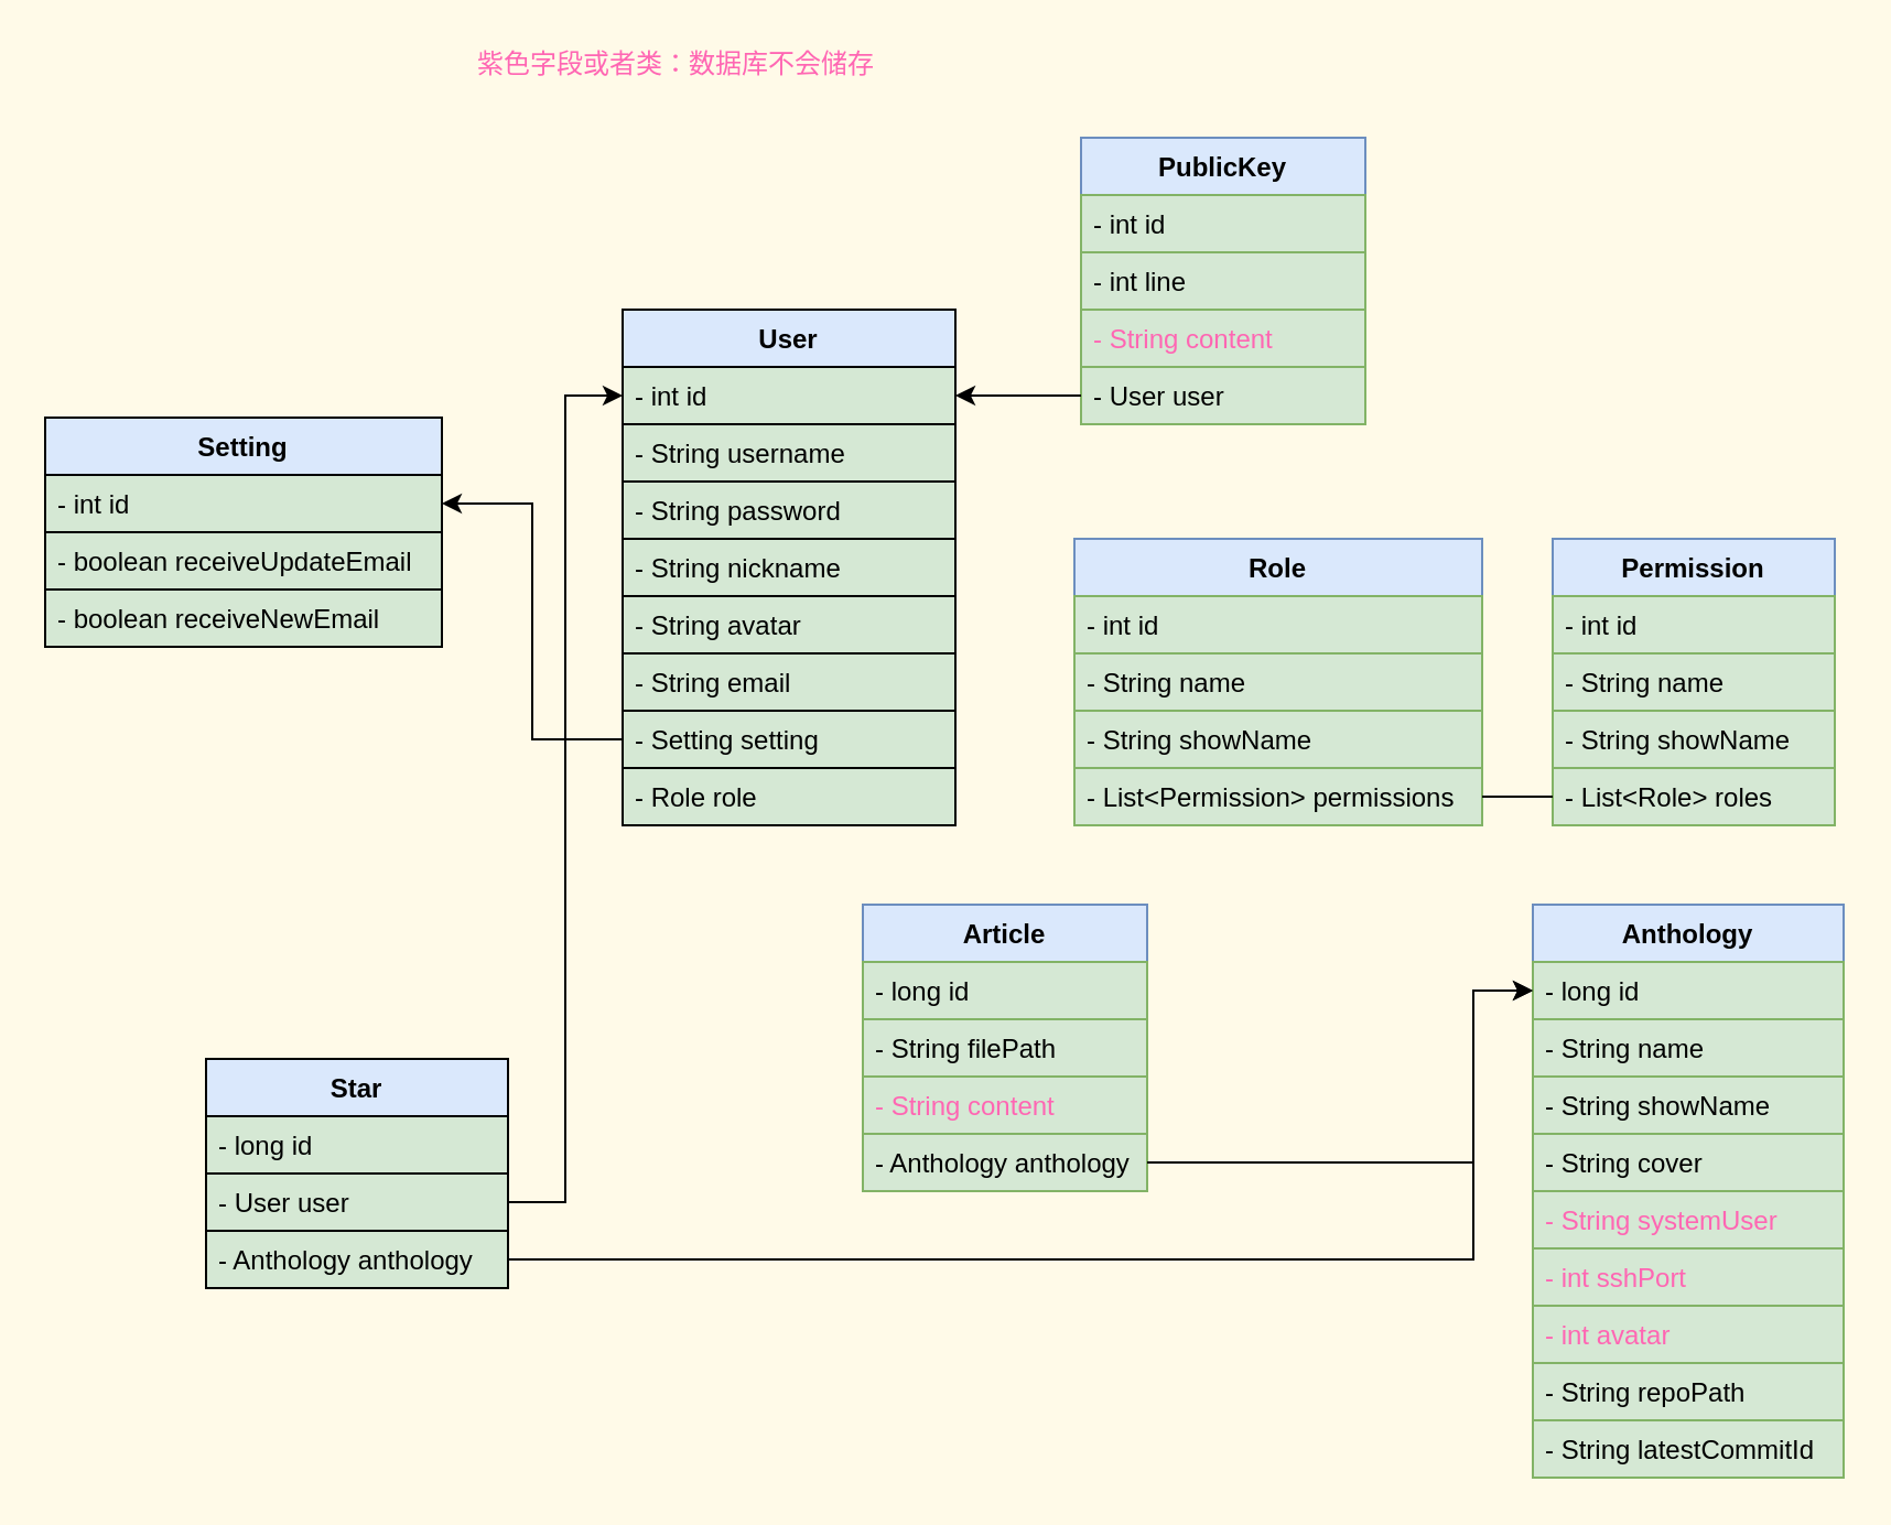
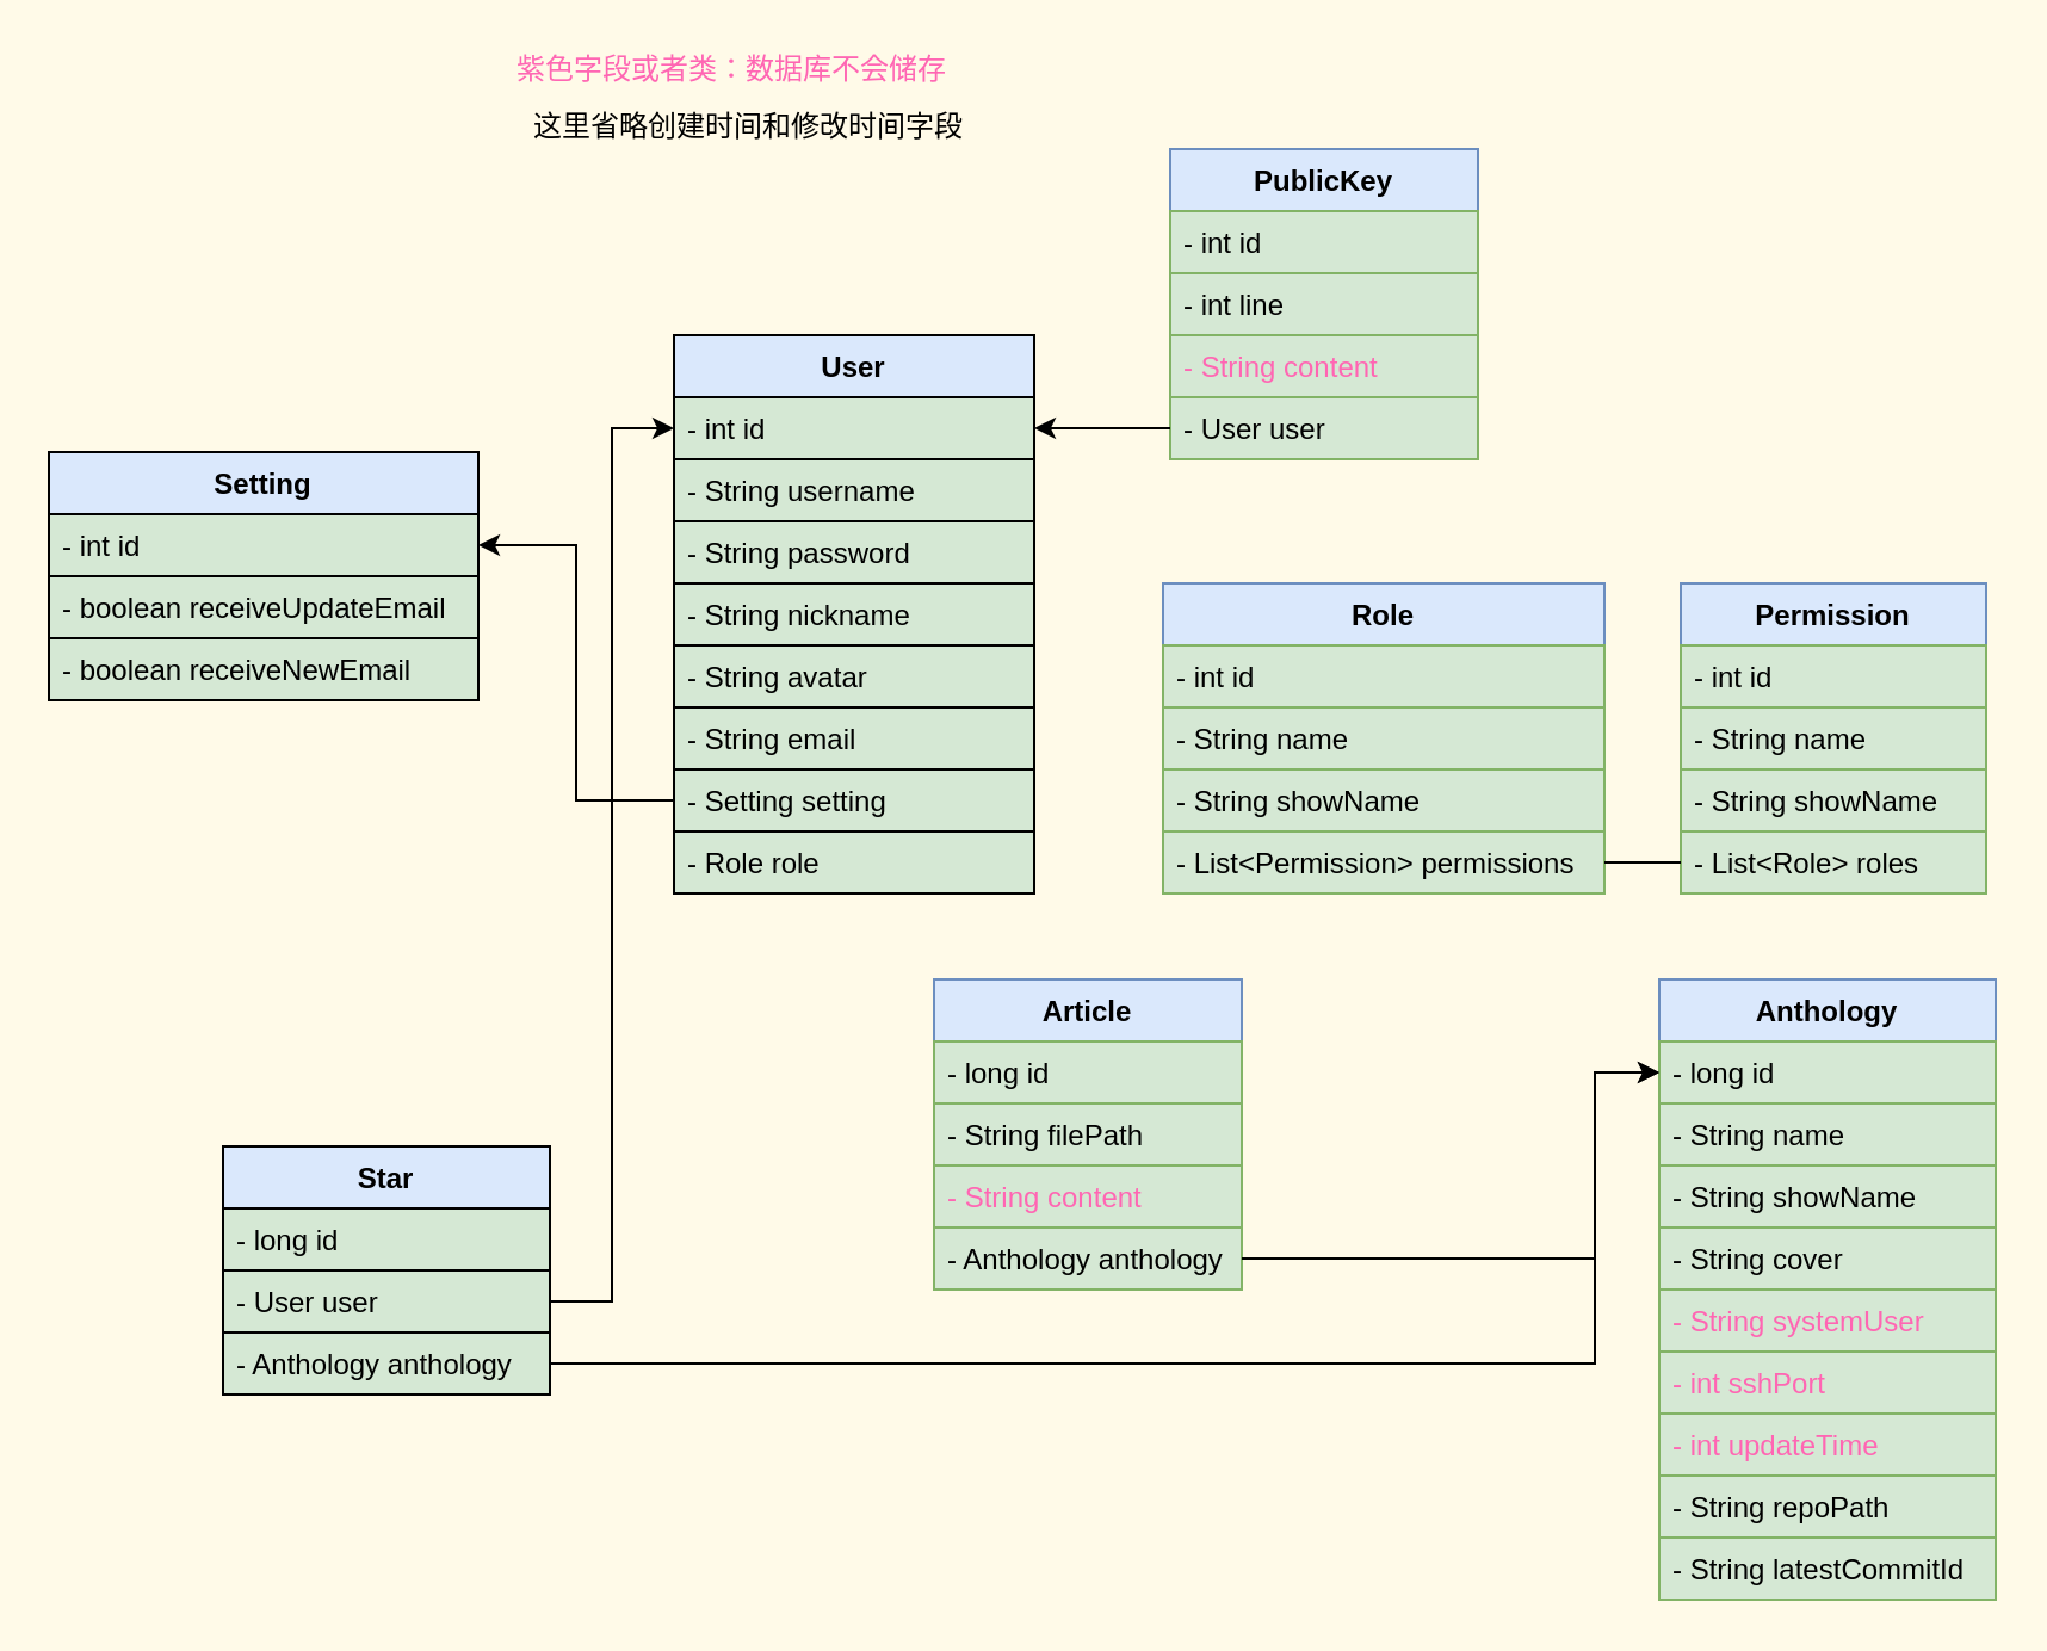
+ <mxCell id="45" value="这里省略创建时间和修改时间字段" style="text;html=1;align=center;verticalAlign=middle;resizable=0;points=[];autosize=1;strokeColor=none;fillColor=none;fontColor=#000000;labelBorderColor=none;" parent="1" vertex="1"><mxGeometry x="218" y="44" width="190" height="18" as="geometry" /></mxCell>
- <mxCell id="34" value="- int avatar" style="text;strokeColor=#82b366;fillColor=#d5e8d4;align=left;verticalAlign=top;spacingLeft=4;spacingRight=4;overflow=hidden;rotatable=0;points=[[0,0.5],[1,0.5]];portConstraint=eastwest;fontColor=#FF66B3;" parent="27" vertex="1"><mxGeometry y="182" width="141" height="26" as="geometry" /></mxCell>
+ <mxCell id="34" value="- int updateTime" style="text;strokeColor=#82b366;fillColor=#d5e8d4;align=left;verticalAlign=top;spacingLeft=4;spacingRight=4;overflow=hidden;rotatable=0;points=[[0,0.5],[1,0.5]];portConstraint=eastwest;fontColor=#FF66B3;" parent="27" vertex="1"><mxGeometry y="182" width="141" height="26" as="geometry" /></mxCell>
